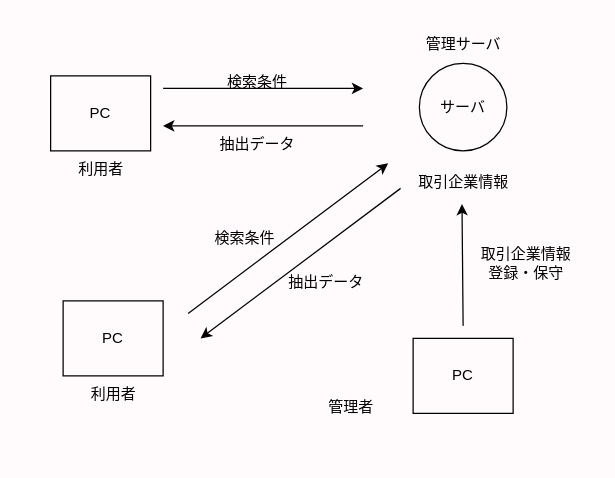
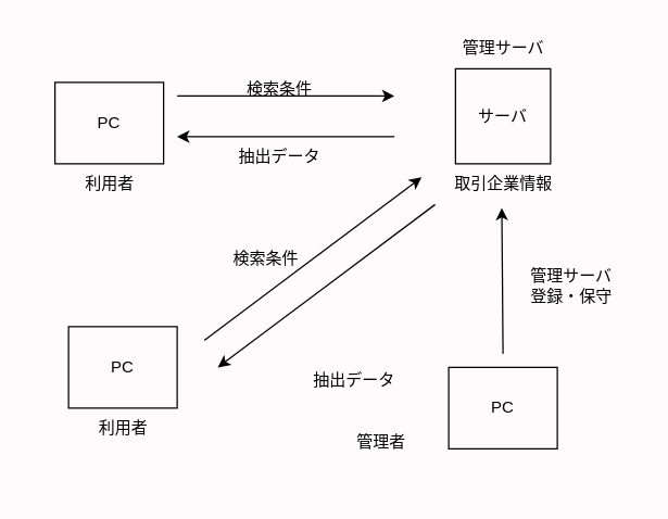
- <mxCell id="7" value="サーバ" style="ellipse;whiteSpace=wrap;html=1;fontColor=#000000;fillColor=none;strokeColor=#000000;" vertex="1" parent="3"><mxGeometry x="315" y="20" width="70" height="70" as="geometry" /></mxCell>
+ <mxCell id="7" value="サーバ" style="whiteSpace=wrap;html=1;fontColor=#000000;fillColor=none;strokeColor=#000000;rounded=0;" vertex="1" parent="3"><mxGeometry x="315" y="20" width="70" height="70" as="geometry" /></mxCell>
- <mxCell id="19" value="取引企業情報" style="text;html=1;align=center;verticalAlign=middle;resizable=0;points=[];autosize=1;strokeColor=none;fillColor=none;fontColor=#000000;" vertex="1" parent="3"><mxGeometry x="300" y="100" width="100" height="30" as="geometry" /></mxCell>
+ <mxCell id="19" value="取引企業情報" style="text;html=1;align=center;verticalAlign=middle;resizable=0;points=[];autosize=1;strokeColor=none;fillColor=none;fontColor=#000000;" vertex="1" parent="3"><mxGeometry x="300" y="90" width="100" height="30" as="geometry" /></mxCell>
- <mxCell id="21" value="取引企業情報&lt;br&gt;登録・保守" style="text;html=1;align=center;verticalAlign=middle;resizable=0;points=[];autosize=1;strokeColor=none;fillColor=none;fontColor=#000000;" vertex="1" parent="3"><mxGeometry x="350" y="160" width="100" height="40" as="geometry" /></mxCell>
+ <mxCell id="21" value="管理サーバ&lt;br&gt;登録・保守" style="text;html=1;align=center;verticalAlign=middle;resizable=0;points=[];autosize=1;strokeColor=none;fillColor=none;fontColor=#000000;" vertex="1" parent="3"><mxGeometry x="350" y="160" width="100" height="40" as="geometry" /></mxCell>
- <mxCell id="18" value="抽出データ" style="text;html=1;align=center;verticalAlign=middle;resizable=0;points=[];autosize=1;strokeColor=none;fillColor=none;fontColor=#000000;" vertex="1" parent="3"><mxGeometry x="200" y="180" width="80" height="30" as="geometry" /></mxCell>
+ <mxCell id="18" value="抽出データ" style="text;html=1;align=center;verticalAlign=middle;resizable=0;points=[];autosize=1;strokeColor=none;fillColor=none;fontColor=#000000;" vertex="1" parent="3"><mxGeometry x="200" y="235" width="80" height="30" as="geometry" /></mxCell>
